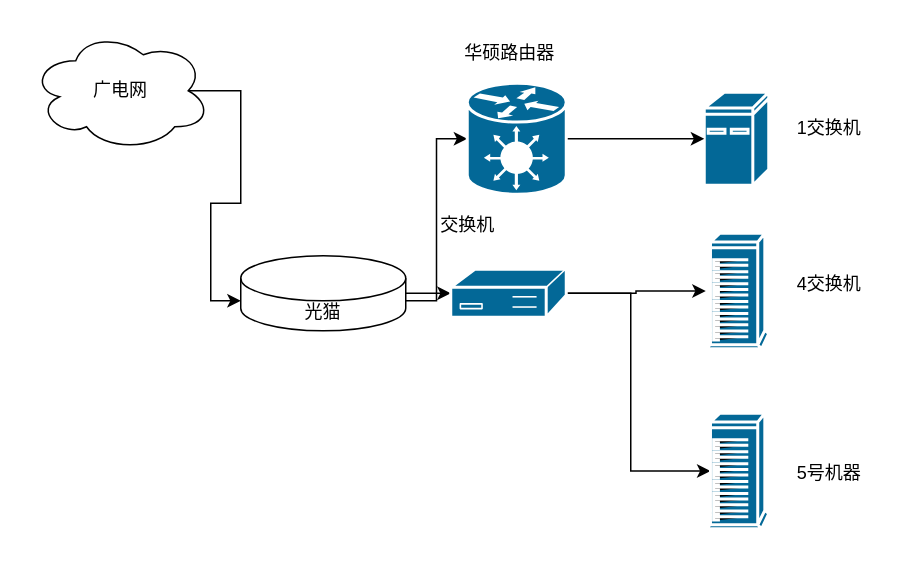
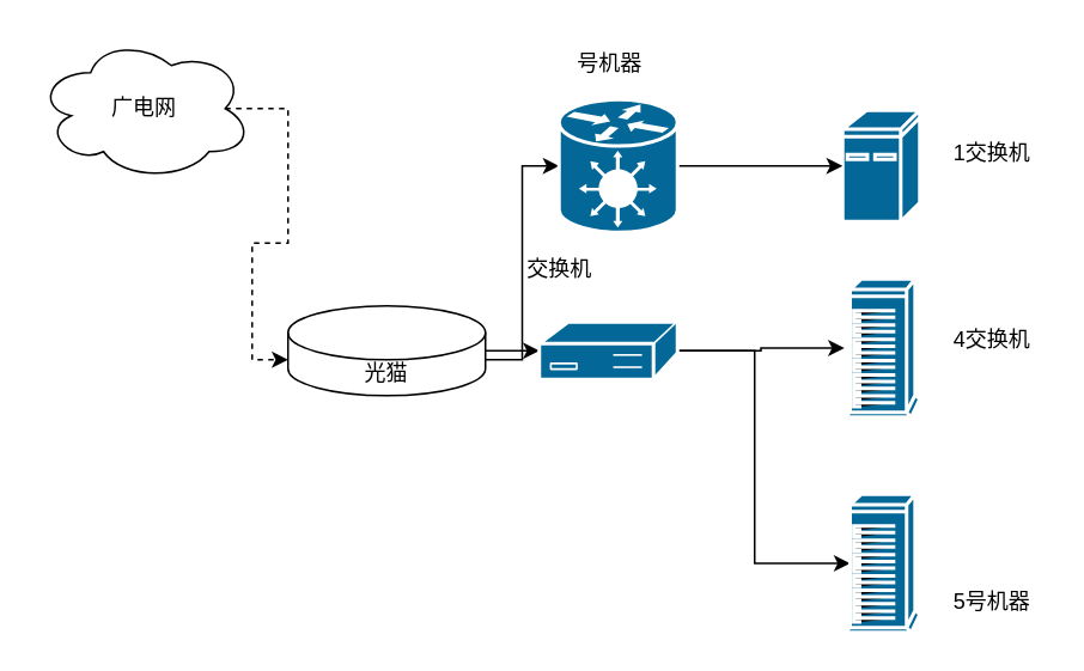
- <mxCell id="16" value="华硕路由器" style="text;html=1;align=center;verticalAlign=middle;resizable=0;points=[];autosize=1;strokeColor=none;fillColor=none;" vertex="1" parent="1"><mxGeometry x="298.5" y="25" width="80" height="20" as="geometry" /></mxCell>
+ <mxCell id="16" value="号机器" style="text;html=1;align=center;verticalAlign=middle;resizable=0;points=[];autosize=1;strokeColor=none;fillColor=none;" vertex="1" parent="1"><mxGeometry x="298.5" y="25" width="80" height="20" as="geometry" /></mxCell>
- <mxCell id="2" style="edgeStyle=orthogonalEdgeStyle;rounded=0;orthogonalLoop=1;jettySize=auto;html=1;exitX=0.875;exitY=0.5;exitDx=0;exitDy=0;exitPerimeter=0;entryX=0;entryY=0;entryDx=0;entryDy=30;entryPerimeter=0;" edge="1" parent="1" source="3" target="6"><mxGeometry relative="1" as="geometry" /></mxCell>
+ <mxCell id="2" style="edgeStyle=orthogonalEdgeStyle;rounded=0;orthogonalLoop=1;jettySize=auto;html=1;exitX=0.875;exitY=0.5;exitDx=0;exitDy=0;exitPerimeter=0;entryX=0;entryY=0;entryDx=0;entryDy=30;entryPerimeter=0;dashed=1;" edge="1" parent="1" source="3" target="6"><mxGeometry relative="1" as="geometry" /></mxCell>
- <mxCell id="19" value="5号机器" style="text;html=1;align=center;verticalAlign=middle;resizable=0;points=[];autosize=1;strokeColor=none;fillColor=none;" vertex="1" parent="1"><mxGeometry x="522" y="305" width="60" height="20" as="geometry" /></mxCell>
+ <mxCell id="19" value="5号机器" style="text;html=1;align=center;verticalAlign=middle;resizable=0;points=[];autosize=1;strokeColor=none;fillColor=none;" vertex="1" parent="1"><mxGeometry x="522" y="325" width="60" height="20" as="geometry" /></mxCell>
